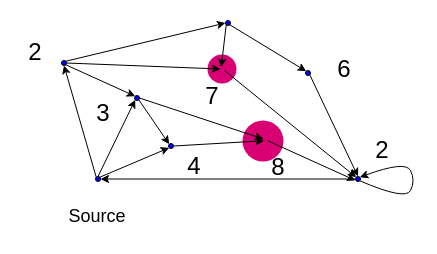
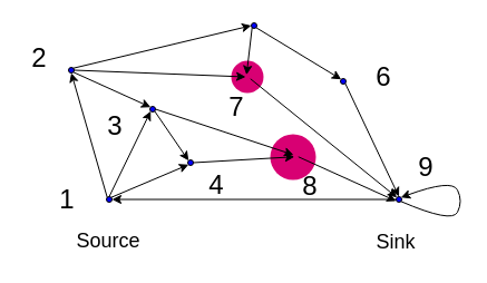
- <mxCell id="37" value="2" style="text;html=1;strokeColor=none;fillColor=none;align=center;verticalAlign=middle;whiteSpace=wrap;rounded=0;fontSize=24;" parent="1" vertex="1"><mxGeometry x="367" y="134.5" width="30" height="30" as="geometry" /></mxCell>
+ <mxCell id="37" value="9" style="text;html=1;strokeColor=none;fillColor=none;align=center;verticalAlign=middle;whiteSpace=wrap;rounded=0;fontSize=24;" parent="1" vertex="1"><mxGeometry x="367" y="134.5" width="30" height="30" as="geometry" /></mxCell>
+ <mxCell id="30" value="1" style="text;html=1;strokeColor=none;fillColor=none;align=center;verticalAlign=middle;whiteSpace=wrap;rounded=0;fontSize=24;" parent="1" vertex="1"><mxGeometry x="45" y="163.5" width="30" height="30" as="geometry" /></mxCell>
+ <mxCell id="29" value="Sink" style="text;html=1;strokeColor=none;fillColor=none;align=center;verticalAlign=middle;whiteSpace=wrap;rounded=0;shadow=0;fontSize=18;" parent="1" vertex="1"><mxGeometry x="325" y="202" width="60" height="30" as="geometry" /></mxCell>
